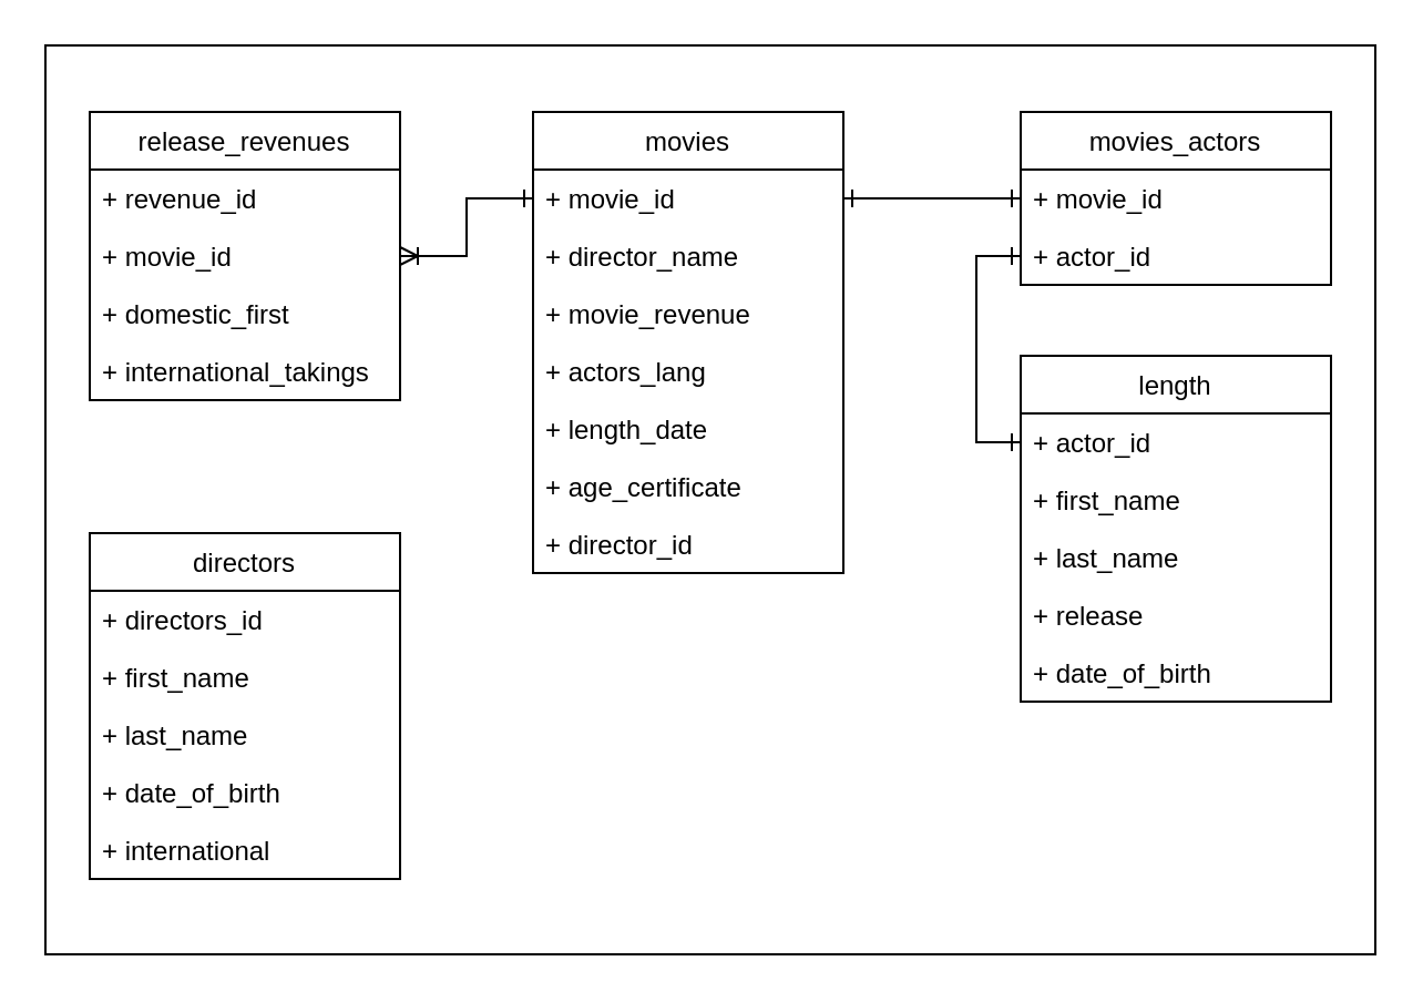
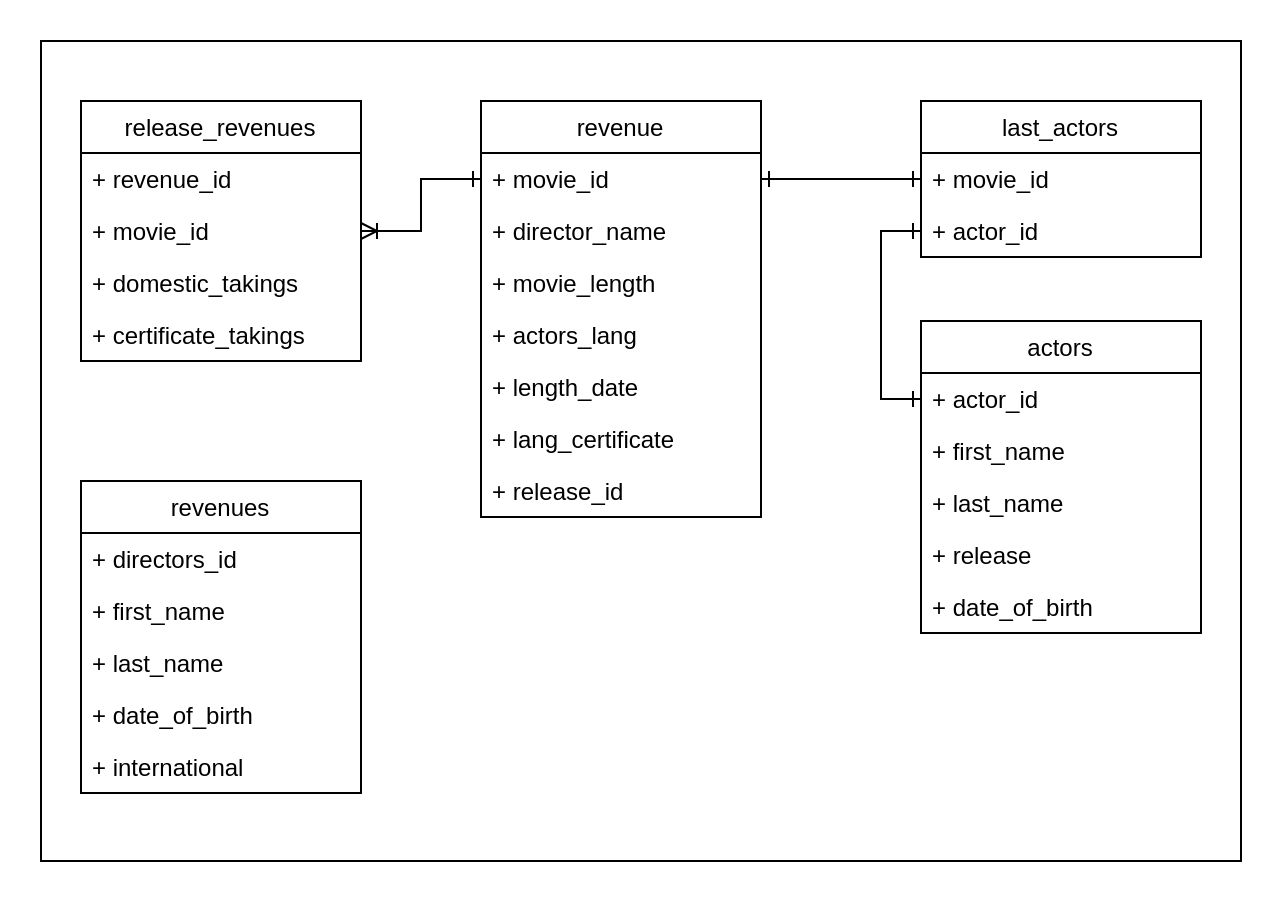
- <mxCell id="15" value="movies" style="swimlane;fontStyle=0;childLayout=stackLayout;horizontal=1;startSize=26;fillColor=none;horizontalStack=0;resizeParent=1;resizeParentMax=0;resizeLast=0;collapsible=1;marginBottom=0;" parent="1" vertex="1"><mxGeometry x="240" y="50" width="140" height="208" as="geometry" /></mxCell>
+ <mxCell id="15" value="revenue" style="swimlane;fontStyle=0;childLayout=stackLayout;horizontal=1;startSize=26;fillColor=none;horizontalStack=0;resizeParent=1;resizeParentMax=0;resizeLast=0;collapsible=1;marginBottom=0;" parent="1" vertex="1"><mxGeometry x="240" y="50" width="140" height="208" as="geometry" /></mxCell>
- <mxCell id="28" value="movies_actors" style="swimlane;fontStyle=0;childLayout=stackLayout;horizontal=1;startSize=26;fillColor=none;horizontalStack=0;resizeParent=1;resizeParentMax=0;resizeLast=0;collapsible=1;marginBottom=0;" parent="1" vertex="1"><mxGeometry x="460" y="50" width="140" height="78" as="geometry" /></mxCell>
+ <mxCell id="28" value="last_actors" style="swimlane;fontStyle=0;childLayout=stackLayout;horizontal=1;startSize=26;fillColor=none;horizontalStack=0;resizeParent=1;resizeParentMax=0;resizeLast=0;collapsible=1;marginBottom=0;" parent="1" vertex="1"><mxGeometry x="460" y="50" width="140" height="78" as="geometry" /></mxCell>
- <mxCell id="26" value="+ domestic_first" style="text;strokeColor=none;fillColor=none;align=left;verticalAlign=top;spacingLeft=4;spacingRight=4;overflow=hidden;rotatable=0;points=[[0,0.5],[1,0.5]];portConstraint=eastwest;" parent="23" vertex="1"><mxGeometry y="78" width="140" height="26" as="geometry" /></mxCell>
+ <mxCell id="26" value="+ domestic_takings" style="text;strokeColor=none;fillColor=none;align=left;verticalAlign=top;spacingLeft=4;spacingRight=4;overflow=hidden;rotatable=0;points=[[0,0.5],[1,0.5]];portConstraint=eastwest;" parent="23" vertex="1"><mxGeometry y="78" width="140" height="26" as="geometry" /></mxCell>
- <mxCell id="18" value="+ movie_revenue" style="text;strokeColor=none;fillColor=none;align=left;verticalAlign=top;spacingLeft=4;spacingRight=4;overflow=hidden;rotatable=0;points=[[0,0.5],[1,0.5]];portConstraint=eastwest;" parent="15" vertex="1"><mxGeometry y="78" width="140" height="26" as="geometry" /></mxCell>
+ <mxCell id="18" value="+ movie_length" style="text;strokeColor=none;fillColor=none;align=left;verticalAlign=top;spacingLeft=4;spacingRight=4;overflow=hidden;rotatable=0;points=[[0,0.5],[1,0.5]];portConstraint=eastwest;" parent="15" vertex="1"><mxGeometry y="78" width="140" height="26" as="geometry" /></mxCell>
- <mxCell id="27" value="+ international_takings" style="text;strokeColor=none;fillColor=none;align=left;verticalAlign=top;spacingLeft=4;spacingRight=4;overflow=hidden;rotatable=0;points=[[0,0.5],[1,0.5]];portConstraint=eastwest;" parent="23" vertex="1"><mxGeometry y="104" width="140" height="26" as="geometry" /></mxCell>
+ <mxCell id="27" value="+ certificate_takings" style="text;strokeColor=none;fillColor=none;align=left;verticalAlign=top;spacingLeft=4;spacingRight=4;overflow=hidden;rotatable=0;points=[[0,0.5],[1,0.5]];portConstraint=eastwest;" parent="23" vertex="1"><mxGeometry y="104" width="140" height="26" as="geometry" /></mxCell>
- <mxCell id="9" value="length" style="swimlane;fontStyle=0;childLayout=stackLayout;horizontal=1;startSize=26;fillColor=none;horizontalStack=0;resizeParent=1;resizeParentMax=0;resizeLast=0;collapsible=1;marginBottom=0;" parent="1" vertex="1"><mxGeometry x="460" y="160" width="140" height="156" as="geometry" /></mxCell>
+ <mxCell id="9" value="actors" style="swimlane;fontStyle=0;childLayout=stackLayout;horizontal=1;startSize=26;fillColor=none;horizontalStack=0;resizeParent=1;resizeParentMax=0;resizeLast=0;collapsible=1;marginBottom=0;" parent="1" vertex="1"><mxGeometry x="460" y="160" width="140" height="156" as="geometry" /></mxCell>
- <mxCell id="21" value="+ age_certificate" style="text;strokeColor=none;fillColor=none;align=left;verticalAlign=top;spacingLeft=4;spacingRight=4;overflow=hidden;rotatable=0;points=[[0,0.5],[1,0.5]];portConstraint=eastwest;" parent="15" vertex="1"><mxGeometry y="156" width="140" height="26" as="geometry" /></mxCell>
+ <mxCell id="21" value="+ lang_certificate" style="text;strokeColor=none;fillColor=none;align=left;verticalAlign=top;spacingLeft=4;spacingRight=4;overflow=hidden;rotatable=0;points=[[0,0.5],[1,0.5]];portConstraint=eastwest;" parent="15" vertex="1"><mxGeometry y="156" width="140" height="26" as="geometry" /></mxCell>
- <mxCell id="22" value="+ director_id" style="text;strokeColor=none;fillColor=none;align=left;verticalAlign=top;spacingLeft=4;spacingRight=4;overflow=hidden;rotatable=0;points=[[0,0.5],[1,0.5]];portConstraint=eastwest;" parent="15" vertex="1"><mxGeometry y="182" width="140" height="26" as="geometry" /></mxCell>
+ <mxCell id="22" value="+ release_id" style="text;strokeColor=none;fillColor=none;align=left;verticalAlign=top;spacingLeft=4;spacingRight=4;overflow=hidden;rotatable=0;points=[[0,0.5],[1,0.5]];portConstraint=eastwest;" parent="15" vertex="1"><mxGeometry y="182" width="140" height="26" as="geometry" /></mxCell>
- <mxCell id="3" value="directors" style="swimlane;fontStyle=0;childLayout=stackLayout;horizontal=1;startSize=26;fillColor=none;horizontalStack=0;resizeParent=1;resizeParentMax=0;resizeLast=0;collapsible=1;marginBottom=0;" parent="1" vertex="1"><mxGeometry x="40" y="240" width="140" height="156" as="geometry" /></mxCell>
+ <mxCell id="3" value="revenues" style="swimlane;fontStyle=0;childLayout=stackLayout;horizontal=1;startSize=26;fillColor=none;horizontalStack=0;resizeParent=1;resizeParentMax=0;resizeLast=0;collapsible=1;marginBottom=0;" parent="1" vertex="1"><mxGeometry x="40" y="240" width="140" height="156" as="geometry" /></mxCell>
